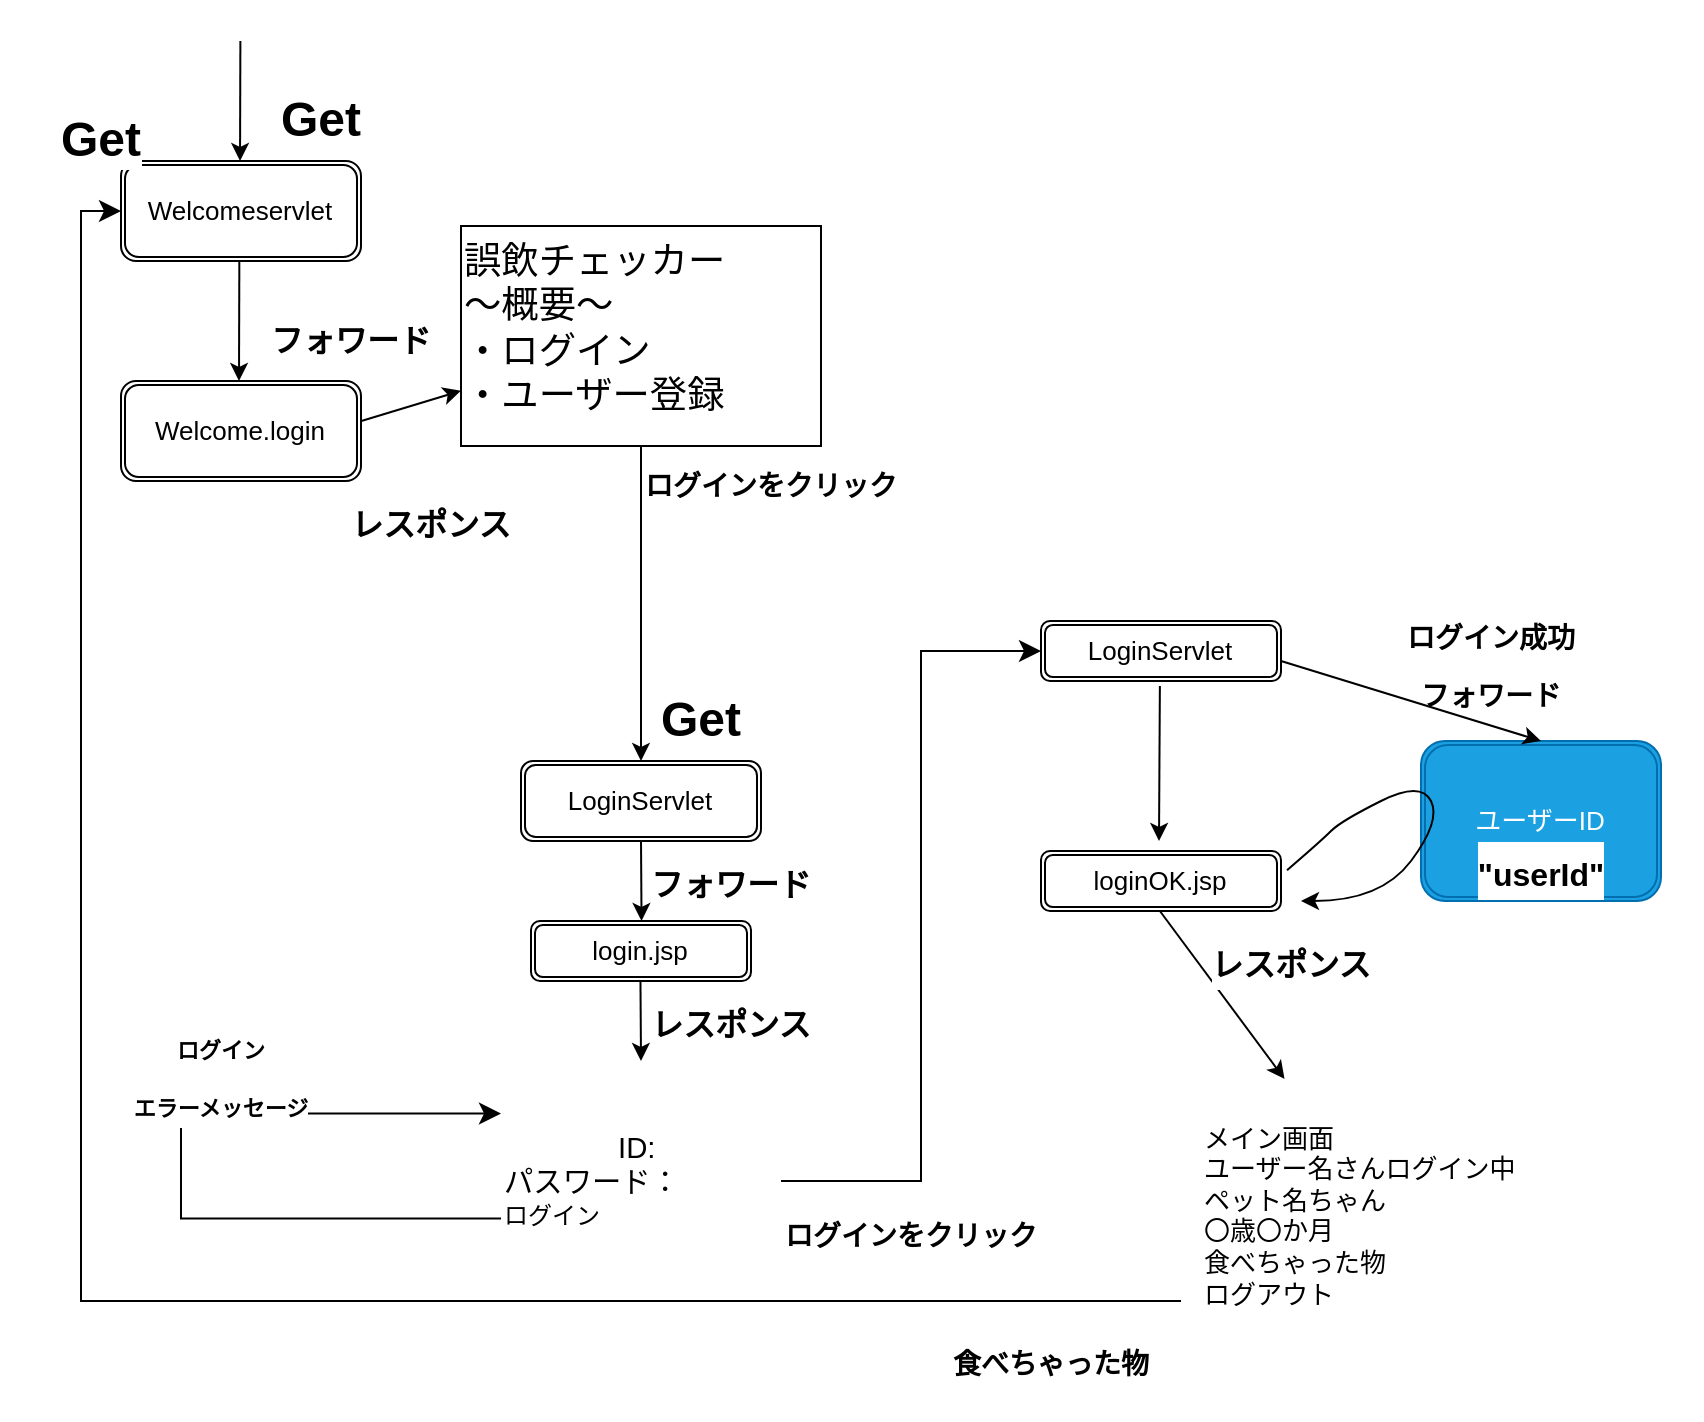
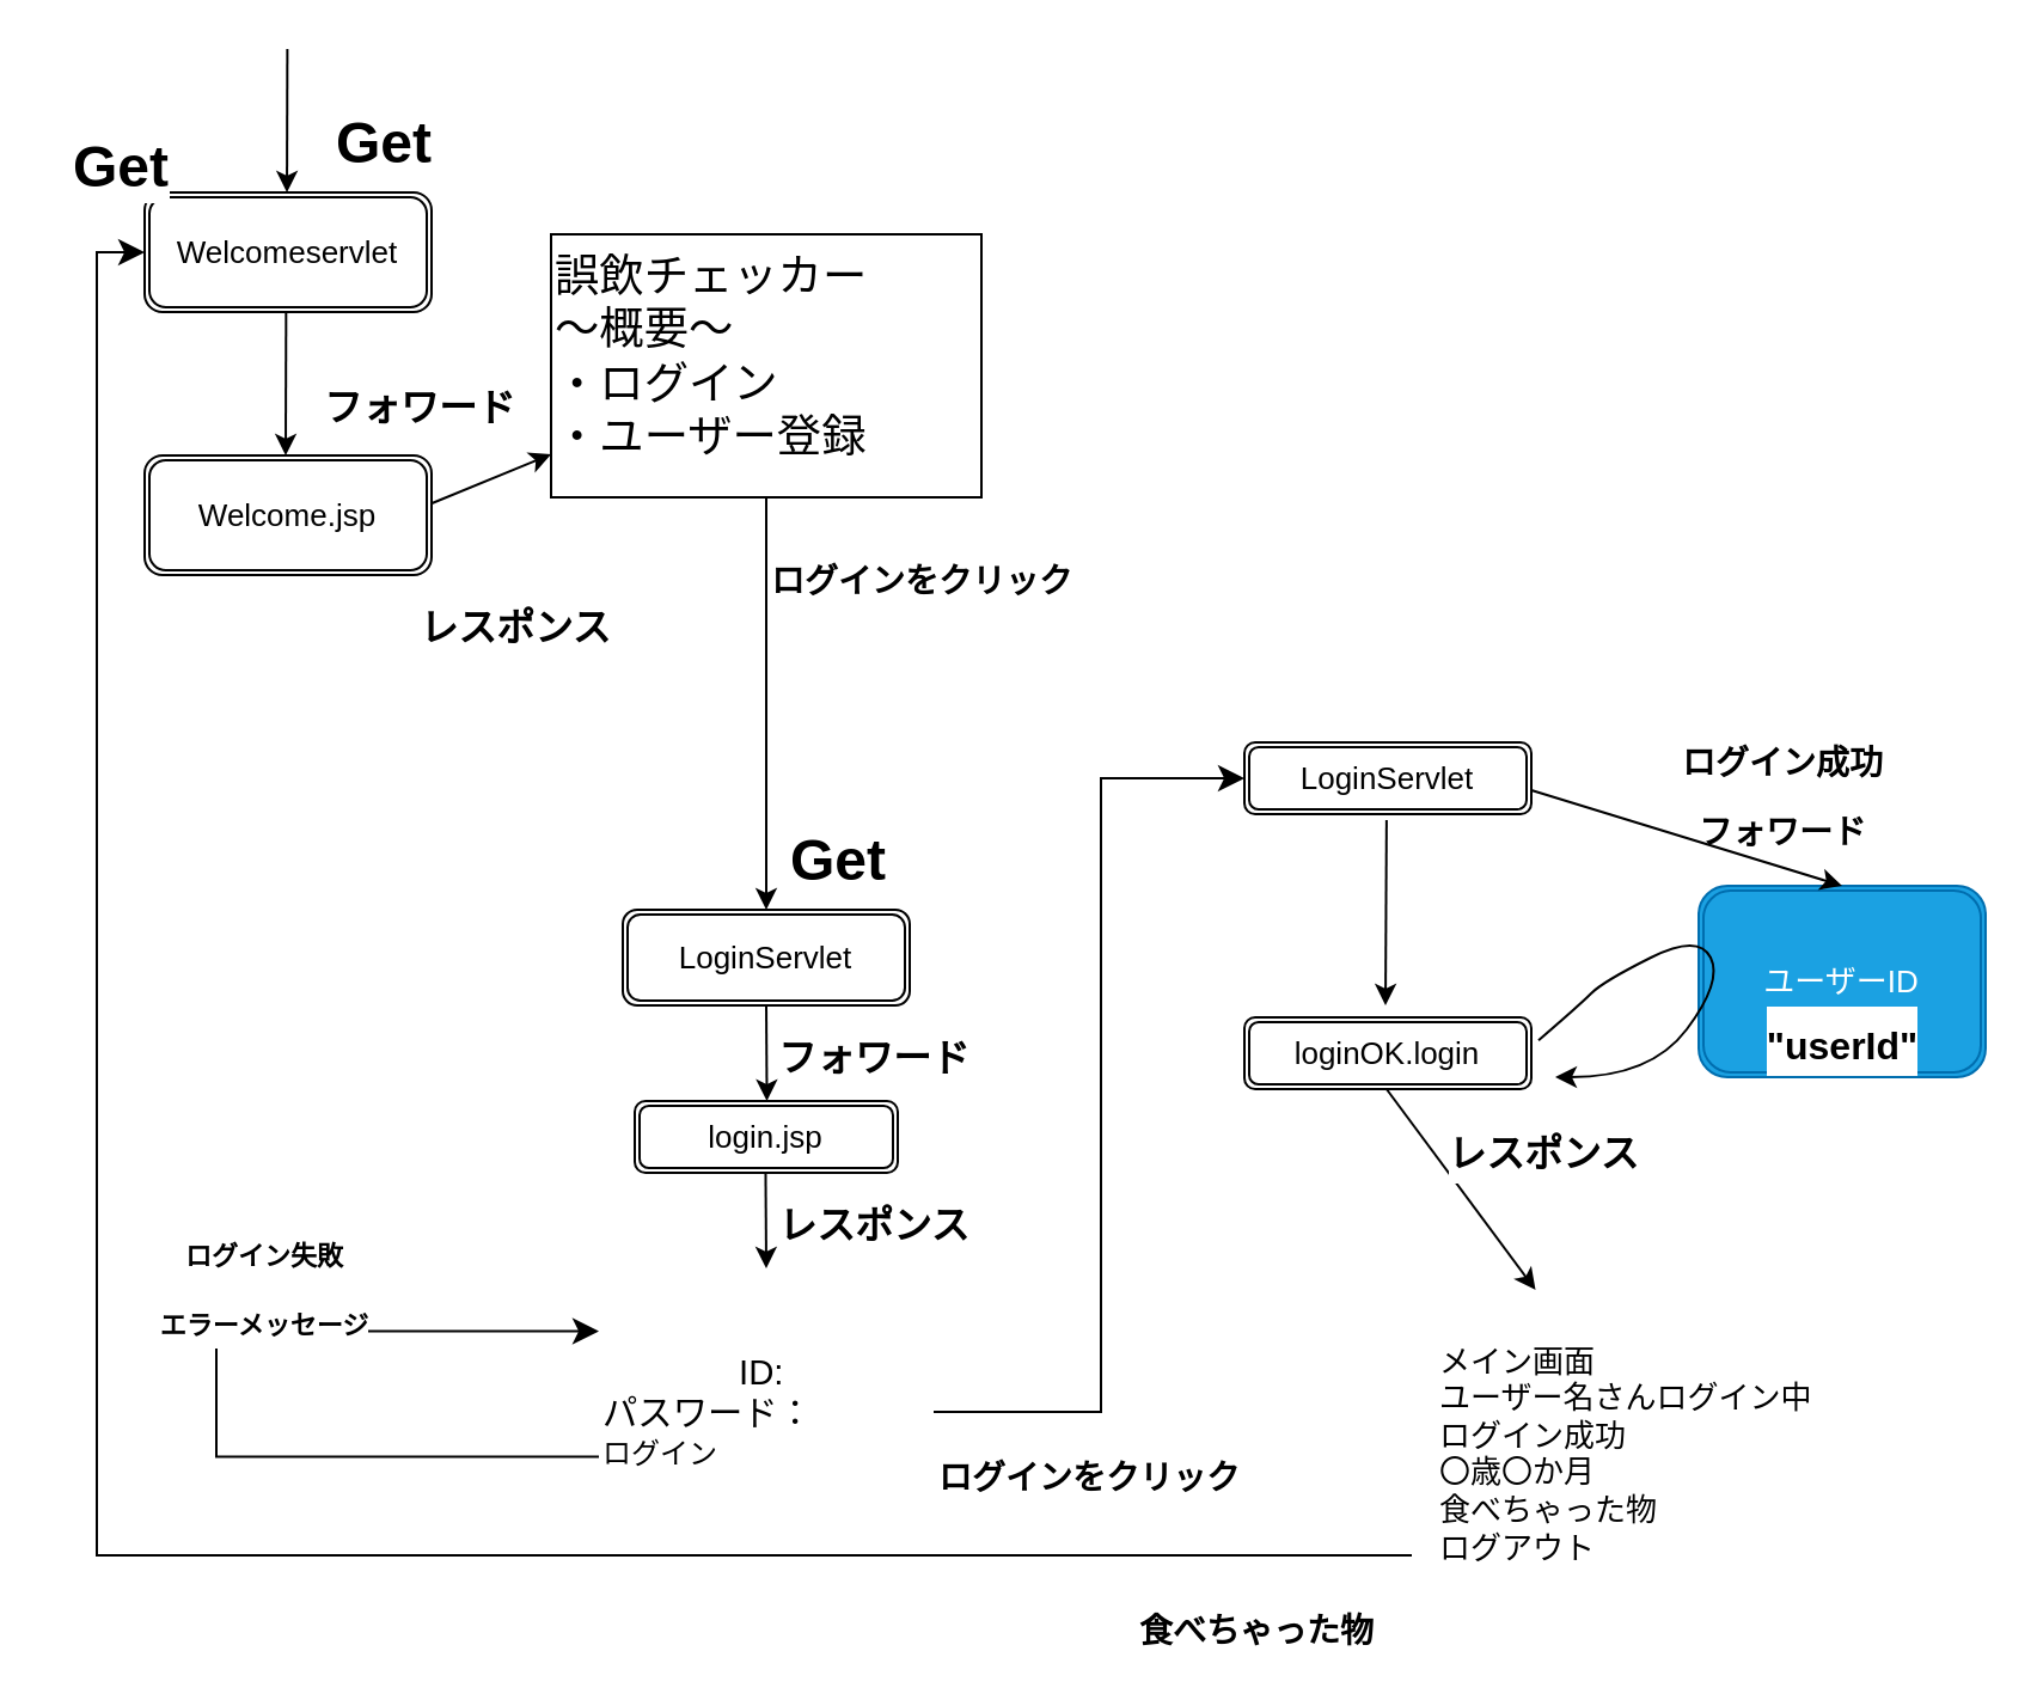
- <mxCell id="2" value="&lt;b id=&quot;docs-internal-guid-3b6dd16b-7fff-8b48-4daa-020ab1e8d17d&quot; style=&quot;font-weight:normal;&quot;&gt;&lt;p style=&quot;line-height:1.2;margin-top:0pt;margin-bottom:0pt;&quot; dir=&quot;ltr&quot;&gt;&lt;span style=&quot;font-size: 14pt; font-family: Arial, sans-serif; color: rgb(0, 0, 0); background-color: transparent; font-weight: 400; font-style: normal; font-variant: normal; text-decoration: none; vertical-align: baseline;&quot;&gt;誤飲チェッカー&lt;/span&gt;&lt;/p&gt;&lt;p style=&quot;line-height:1.2;margin-top:0pt;margin-bottom:0pt;&quot; dir=&quot;ltr&quot;&gt;&lt;span style=&quot;font-size: 14pt; font-family: Arial, sans-serif; color: rgb(0, 0, 0); background-color: transparent; font-weight: 400; font-style: normal; font-variant: normal; text-decoration: none; vertical-align: baseline;&quot;&gt;～概要～&lt;/span&gt;&lt;/p&gt;&lt;p style=&quot;line-height:1.2;margin-top:0pt;margin-bottom:0pt;&quot; dir=&quot;ltr&quot;&gt;&lt;span style=&quot;font-size: 14pt; font-family: Arial, sans-serif; color: rgb(0, 0, 0); background-color: transparent; font-weight: 400; font-style: normal; font-variant: normal; text-decoration: none; vertical-align: baseline;&quot;&gt;・ログイン&lt;/span&gt;&lt;/p&gt;&lt;p style=&quot;line-height:1.2;margin-top:0pt;margin-bottom:0pt;&quot; dir=&quot;ltr&quot;&gt;&lt;span style=&quot;font-size: 14pt; font-family: Arial, sans-serif; color: rgb(0, 0, 0); background-color: transparent; font-weight: 400; font-style: normal; font-variant: normal; text-decoration: none; vertical-align: baseline;&quot;&gt;・ユーザー登録&lt;/span&gt;&lt;/p&gt;&lt;/b&gt;&lt;br class=&quot;Apple-interchange-newline&quot;&gt;" style="text;whiteSpace=wrap;html=1;fillColor=#FFFFFF;fillStyle=auto;strokeColor=#000000;" parent="1" vertex="1"><mxGeometry x="230" y="112.5" width="180" height="110" as="geometry" /></mxCell>
+ <mxCell id="2" value="&lt;b id=&quot;docs-internal-guid-3b6dd16b-7fff-8b48-4daa-020ab1e8d17d&quot; style=&quot;font-weight:normal;&quot;&gt;&lt;p style=&quot;line-height:1.2;margin-top:0pt;margin-bottom:0pt;&quot; dir=&quot;ltr&quot;&gt;&lt;span style=&quot;font-size: 14pt; font-family: Arial, sans-serif; color: rgb(0, 0, 0); background-color: transparent; font-weight: 400; font-style: normal; font-variant: normal; text-decoration: none; vertical-align: baseline;&quot;&gt;誤飲チェッカー&lt;/span&gt;&lt;/p&gt;&lt;p style=&quot;line-height:1.2;margin-top:0pt;margin-bottom:0pt;&quot; dir=&quot;ltr&quot;&gt;&lt;span style=&quot;font-size: 14pt; font-family: Arial, sans-serif; color: rgb(0, 0, 0); background-color: transparent; font-weight: 400; font-style: normal; font-variant: normal; text-decoration: none; vertical-align: baseline;&quot;&gt;～概要～&lt;/span&gt;&lt;/p&gt;&lt;p style=&quot;line-height:1.2;margin-top:0pt;margin-bottom:0pt;&quot; dir=&quot;ltr&quot;&gt;&lt;span style=&quot;font-size: 14pt; font-family: Arial, sans-serif; color: rgb(0, 0, 0); background-color: transparent; font-weight: 400; font-style: normal; font-variant: normal; text-decoration: none; vertical-align: baseline;&quot;&gt;・ログイン&lt;/span&gt;&lt;/p&gt;&lt;p style=&quot;line-height:1.2;margin-top:0pt;margin-bottom:0pt;&quot; dir=&quot;ltr&quot;&gt;&lt;span style=&quot;font-size: 14pt; font-family: Arial, sans-serif; color: rgb(0, 0, 0); background-color: transparent; font-weight: 400; font-style: normal; font-variant: normal; text-decoration: none; vertical-align: baseline;&quot;&gt;・ユーザー登録&lt;/span&gt;&lt;/p&gt;&lt;/b&gt;&lt;br class=&quot;Apple-interchange-newline&quot;&gt;" style="text;whiteSpace=wrap;html=1;fillColor=#FFFFFF;fillStyle=auto;strokeColor=#000000;" parent="1" vertex="1"><mxGeometry x="230" y="97.5" width="180" height="110" as="geometry" /></mxCell>
- <mxCell id="7" value="&lt;font color=&quot;#000000&quot;&gt;Welcome.login&lt;/font&gt;" style="shape=ext;double=1;rounded=1;whiteSpace=wrap;html=1;labelBackgroundColor=#FFFFFF;fillStyle=auto;strokeColor=#000000;fontSize=13;fillColor=#FFFFFF;" parent="1" vertex="1"><mxGeometry x="60" y="190" width="120" height="50" as="geometry" /></mxCell>
+ <mxCell id="7" value="&lt;font color=&quot;#000000&quot;&gt;Welcome.jsp&lt;/font&gt;" style="shape=ext;double=1;rounded=1;whiteSpace=wrap;html=1;labelBackgroundColor=#FFFFFF;fillStyle=auto;strokeColor=#000000;fontSize=13;fillColor=#FFFFFF;" parent="1" vertex="1"><mxGeometry x="60" y="190" width="120" height="50" as="geometry" /></mxCell>
- <mxCell id="25" value="&lt;font color=&quot;#000000&quot;&gt;loginOK.jsp&lt;/font&gt;" style="shape=ext;double=1;rounded=1;whiteSpace=wrap;html=1;labelBackgroundColor=#FFFFFF;fillStyle=auto;strokeColor=#000000;fontSize=13;fillColor=#FFFFFF;" parent="1" vertex="1"><mxGeometry x="520" y="425" width="120" height="30" as="geometry" /></mxCell>
+ <mxCell id="25" value="&lt;font color=&quot;#000000&quot;&gt;loginOK.login&lt;/font&gt;" style="shape=ext;double=1;rounded=1;whiteSpace=wrap;html=1;labelBackgroundColor=#FFFFFF;fillStyle=auto;strokeColor=#000000;fontSize=13;fillColor=#FFFFFF;" parent="1" vertex="1"><mxGeometry x="520" y="425" width="120" height="30" as="geometry" /></mxCell>
- <mxCell id="35" value="&lt;span style=&quot;font-size: 11px;&quot;&gt;ログイン&lt;br&gt;エラーメッセージ&lt;br&gt;&lt;/span&gt;" style="text;strokeColor=none;fillColor=none;html=1;fontSize=24;fontStyle=1;verticalAlign=middle;align=center;labelBackgroundColor=#FFFFFF;fillStyle=auto;fontColor=#000000;" parent="1" vertex="1"><mxGeometry x="40" y="530" width="140" height="10" as="geometry" /></mxCell>
+ <mxCell id="35" value="&lt;span style=&quot;font-size: 11px;&quot;&gt;ログイン失敗&lt;br&gt;エラーメッセージ&lt;br&gt;&lt;/span&gt;" style="text;strokeColor=none;fillColor=none;html=1;fontSize=24;fontStyle=1;verticalAlign=middle;align=center;labelBackgroundColor=#FFFFFF;fillStyle=auto;fontColor=#000000;" parent="1" vertex="1"><mxGeometry x="40" y="530" width="140" height="10" as="geometry" /></mxCell>
- <mxCell id="4" value="&lt;b id=&quot;docs-internal-guid-3c581ba8-7fff-e864-69db-70a686b552df&quot; style=&quot;font-weight: normal; font-size: 13px;&quot;&gt;&lt;font style=&quot;font-size: 13px;&quot;&gt;&lt;br&gt;&lt;p style=&quot;line-height: 1.2; margin-top: 0pt; margin-bottom: 0pt;&quot; dir=&quot;ltr&quot;&gt;&lt;span style=&quot;font-family: Arial, sans-serif; color: rgb(0, 0, 0); background-color: transparent; font-weight: 400; font-style: normal; font-variant: normal; text-decoration: none; vertical-align: baseline;&quot;&gt;メイン画面&lt;/span&gt;&lt;/p&gt;&lt;p style=&quot;line-height: 1.2; margin-top: 0pt; margin-bottom: 0pt;&quot; dir=&quot;ltr&quot;&gt;&lt;span style=&quot;font-family: Arial, sans-serif; color: rgb(0, 0, 0); background-color: transparent; font-weight: 400; font-style: normal; font-variant: normal; text-decoration: none; vertical-align: baseline;&quot;&gt;ユーザー名さんログイン中&lt;/span&gt;&lt;/p&gt;&lt;p style=&quot;line-height: 1.2; margin-top: 0pt; margin-bottom: 0pt;&quot; dir=&quot;ltr&quot;&gt;&lt;span style=&quot;font-family: Arial, sans-serif; color: rgb(0, 0, 0); background-color: transparent; font-weight: 400; font-style: normal; font-variant: normal; text-decoration: none; vertical-align: baseline;&quot;&gt;ペット名ちゃん&lt;/span&gt;&lt;/p&gt;&lt;p style=&quot;line-height: 1.2; margin-top: 0pt; margin-bottom: 0pt;&quot; dir=&quot;ltr&quot;&gt;&lt;span style=&quot;font-family: Arial, sans-serif; color: rgb(0, 0, 0); background-color: transparent; font-weight: 400; font-style: normal; font-variant: normal; text-decoration: none; vertical-align: baseline;&quot;&gt;〇歳〇か月&lt;/span&gt;&lt;/p&gt;&lt;p style=&quot;line-height: 1.2; margin-top: 0pt; margin-bottom: 0pt;&quot; dir=&quot;ltr&quot;&gt;&lt;span style=&quot;font-family: Arial, sans-serif; color: rgb(0, 0, 0); background-color: transparent; font-weight: 400; font-style: normal; font-variant: normal; text-decoration: none; vertical-align: baseline;&quot;&gt;食べちゃった物&lt;/span&gt;&lt;/p&gt;&lt;p style=&quot;line-height: 1.2; margin-top: 0pt; margin-bottom: 0pt;&quot; dir=&quot;ltr&quot;&gt;&lt;font face=&quot;Arial, sans-serif&quot; color=&quot;#000000&quot;&gt;ログアウト&lt;/font&gt;&lt;/p&gt;&lt;/font&gt;&lt;/b&gt;" style="text;whiteSpace=wrap;html=1;fillColor=#FFFFFF;" parent="1" vertex="1"><mxGeometry x="600" y="539" width="180" height="130" as="geometry" /></mxCell>
+ <mxCell id="4" value="&lt;b id=&quot;docs-internal-guid-3c581ba8-7fff-e864-69db-70a686b552df&quot; style=&quot;font-weight: normal; font-size: 13px;&quot;&gt;&lt;font style=&quot;font-size: 13px;&quot;&gt;&lt;br&gt;&lt;p style=&quot;line-height: 1.2; margin-top: 0pt; margin-bottom: 0pt;&quot; dir=&quot;ltr&quot;&gt;&lt;span style=&quot;font-family: Arial, sans-serif; color: rgb(0, 0, 0); background-color: transparent; font-weight: 400; font-style: normal; font-variant: normal; text-decoration: none; vertical-align: baseline;&quot;&gt;メイン画面&lt;/span&gt;&lt;/p&gt;&lt;p style=&quot;line-height: 1.2; margin-top: 0pt; margin-bottom: 0pt;&quot; dir=&quot;ltr&quot;&gt;&lt;span style=&quot;font-family: Arial, sans-serif; color: rgb(0, 0, 0); background-color: transparent; font-weight: 400; font-style: normal; font-variant: normal; text-decoration: none; vertical-align: baseline;&quot;&gt;ユーザー名さんログイン中&lt;/span&gt;&lt;/p&gt;&lt;p style=&quot;line-height: 1.2; margin-top: 0pt; margin-bottom: 0pt;&quot; dir=&quot;ltr&quot;&gt;&lt;span style=&quot;font-family: Arial, sans-serif; color: rgb(0, 0, 0); background-color: transparent; font-weight: 400; font-style: normal; font-variant: normal; text-decoration: none; vertical-align: baseline;&quot;&gt;ログイン成功&lt;/span&gt;&lt;/p&gt;&lt;p style=&quot;line-height: 1.2; margin-top: 0pt; margin-bottom: 0pt;&quot; dir=&quot;ltr&quot;&gt;&lt;span style=&quot;font-family: Arial, sans-serif; color: rgb(0, 0, 0); background-color: transparent; font-weight: 400; font-style: normal; font-variant: normal; text-decoration: none; vertical-align: baseline;&quot;&gt;〇歳〇か月&lt;/span&gt;&lt;/p&gt;&lt;p style=&quot;line-height: 1.2; margin-top: 0pt; margin-bottom: 0pt;&quot; dir=&quot;ltr&quot;&gt;&lt;span style=&quot;font-family: Arial, sans-serif; color: rgb(0, 0, 0); background-color: transparent; font-weight: 400; font-style: normal; font-variant: normal; text-decoration: none; vertical-align: baseline;&quot;&gt;食べちゃった物&lt;/span&gt;&lt;/p&gt;&lt;p style=&quot;line-height: 1.2; margin-top: 0pt; margin-bottom: 0pt;&quot; dir=&quot;ltr&quot;&gt;&lt;font face=&quot;Arial, sans-serif&quot; color=&quot;#000000&quot;&gt;ログアウト&lt;/font&gt;&lt;/p&gt;&lt;/font&gt;&lt;/b&gt;" style="text;whiteSpace=wrap;html=1;fillColor=#FFFFFF;" parent="1" vertex="1"><mxGeometry x="600" y="539" width="180" height="130" as="geometry" /></mxCell>
